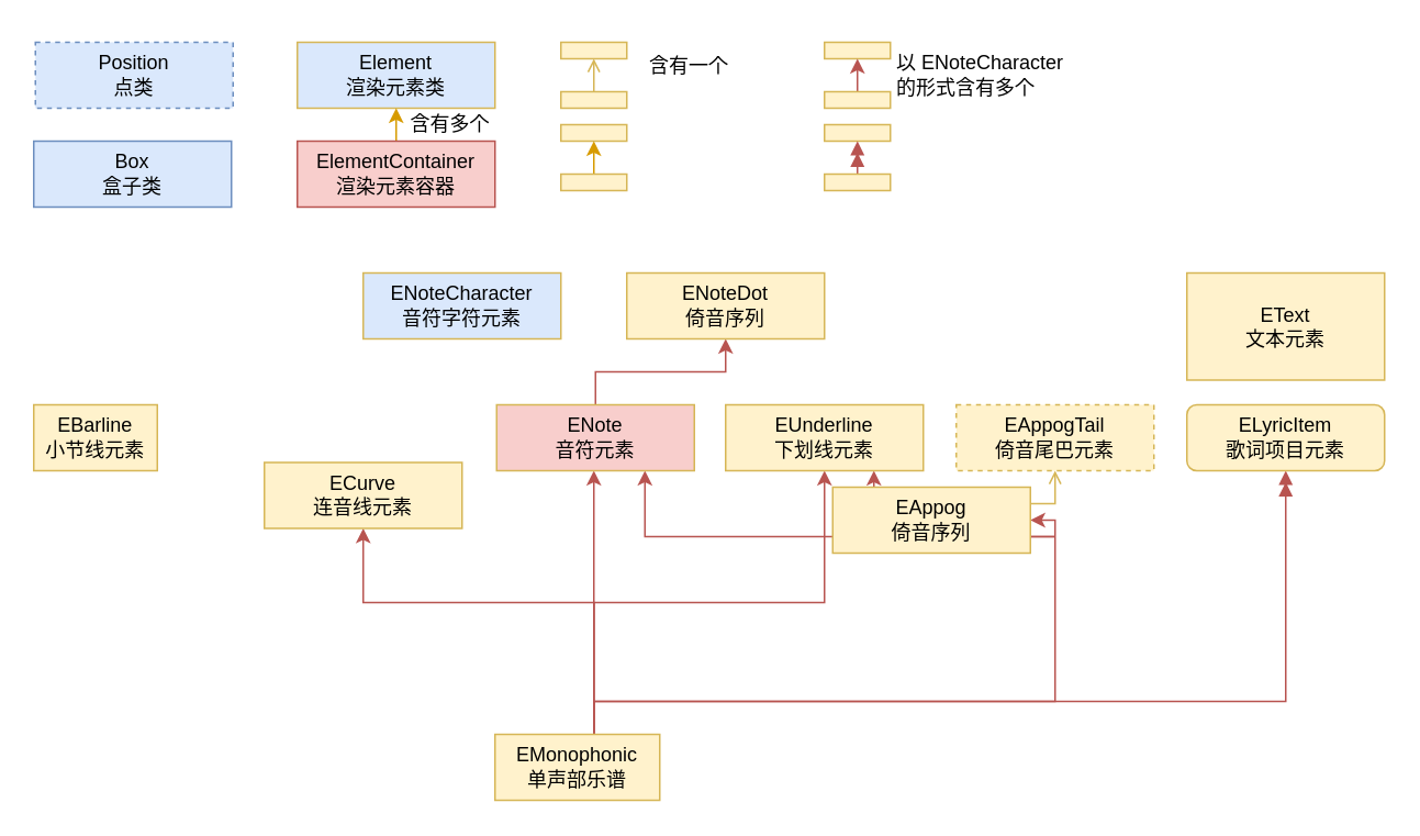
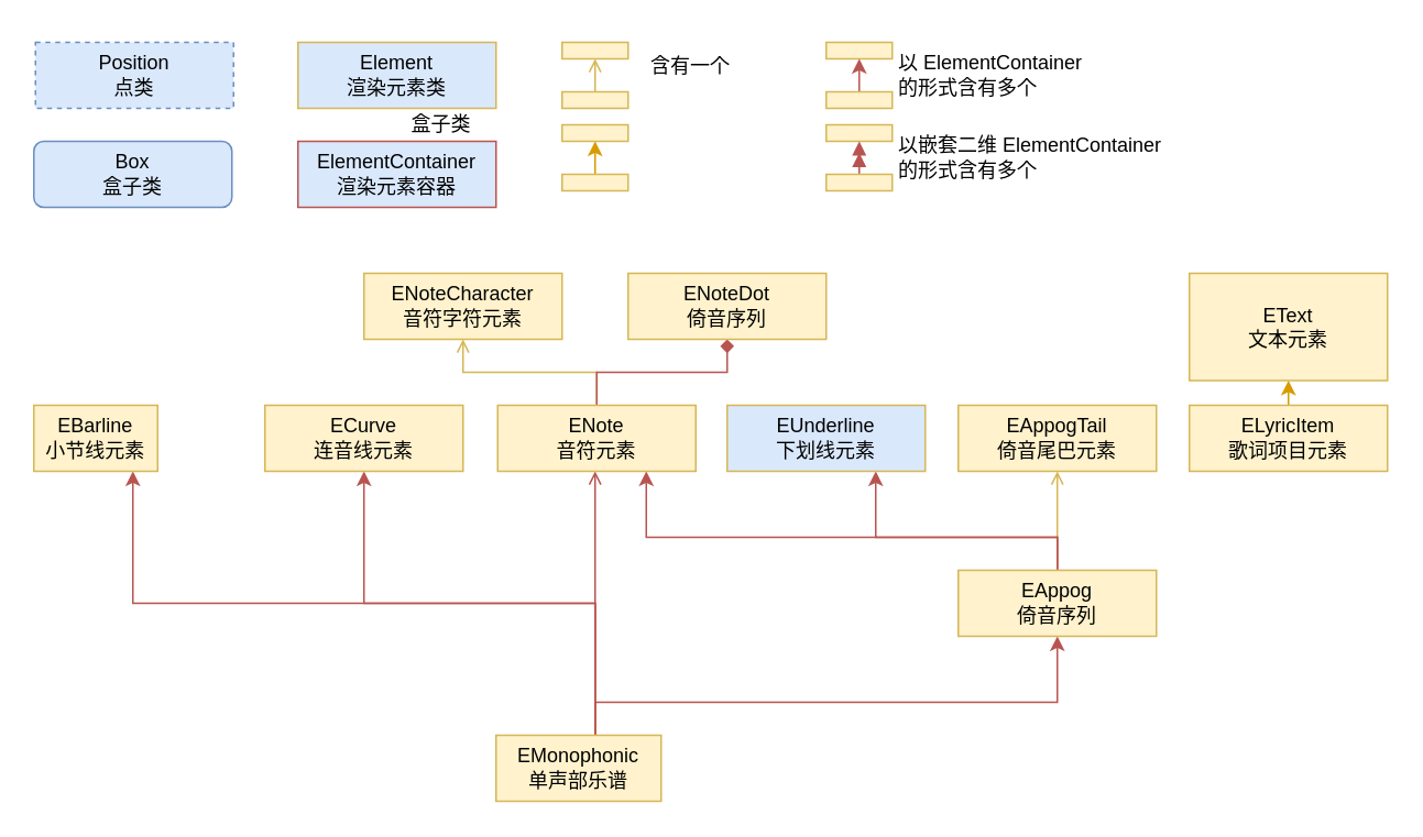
- <mxCell id="41" value="以 ENoteCharacter&lt;br&gt;的形式含有多个" style="text;html=1;strokeColor=none;fillColor=none;align=left;verticalAlign=middle;whiteSpace=wrap;rounded=0;" vertex="1" parent="1"><mxGeometry x="542" y="25" width="130" height="40" as="geometry" /></mxCell>
+ <mxCell id="41" value="以 ElementContainer&lt;br&gt;的形式含有多个" style="text;html=1;strokeColor=none;fillColor=none;align=left;verticalAlign=middle;whiteSpace=wrap;rounded=0;" vertex="1" parent="1"><mxGeometry x="542" y="25" width="130" height="40" as="geometry" /></mxCell>
- <mxCell id="46" value="含有多个" style="text;html=1;strokeColor=none;fillColor=none;align=left;verticalAlign=middle;whiteSpace=wrap;rounded=0;" vertex="1" parent="1"><mxGeometry x="247" y="55" width="73" height="40" as="geometry" /></mxCell>
+ <mxCell id="46" value="盒子类" style="text;html=1;strokeColor=none;fillColor=none;align=left;verticalAlign=middle;whiteSpace=wrap;rounded=0;" vertex="1" parent="1"><mxGeometry x="247" y="55" width="73" height="40" as="geometry" /></mxCell>
- <mxCell id="5" style="edgeStyle=orthogonalEdgeStyle;rounded=0;orthogonalLoop=1;jettySize=auto;html=1;fillColor=#ffe6cc;strokeColor=#d79b00;" parent="1" source="6" target="4" edge="1"><mxGeometry relative="1" as="geometry"><Array as="points"><mxPoint x="240" y="65" /><mxPoint x="240" y="65" /></Array></mxGeometry></mxCell>
+ <mxCell id="45" value="以嵌套二维 ElementContainer&lt;br&gt;的形式含有多个" style="text;html=1;strokeColor=none;fillColor=none;align=left;verticalAlign=middle;whiteSpace=wrap;rounded=0;" vertex="1" parent="1"><mxGeometry x="542" y="75" width="168" height="40" as="geometry" /></mxCell>
- <mxCell id="3" value="Box&lt;br&gt;盒子类" style="rounded=0;whiteSpace=wrap;html=1;fillColor=#dae8fc;strokeColor=#6c8ebf;" parent="1" vertex="1"><mxGeometry x="20" y="85" width="120" height="40" as="geometry" /></mxCell>
+ <mxCell id="3" value="Box&lt;br&gt;盒子类" style="whiteSpace=wrap;html=1;fillColor=#dae8fc;strokeColor=#6c8ebf;rounded=1;" parent="1" vertex="1"><mxGeometry x="20" y="85" width="120" height="40" as="geometry" /></mxCell>
- <mxCell id="6" value="ElementContainer&lt;br&gt;渲染元素容器" style="rounded=0;whiteSpace=wrap;html=1;fillColor=#f8cecc;strokeColor=#b85450;" parent="1" vertex="1"><mxGeometry x="180" y="85" width="120" height="40" as="geometry" /></mxCell>
+ <mxCell id="6" value="ElementContainer&lt;br&gt;渲染元素容器" style="rounded=0;whiteSpace=wrap;html=1;fillColor=#dae8fc;strokeColor=#b85450;" parent="1" vertex="1"><mxGeometry x="180" y="85" width="120" height="40" as="geometry" /></mxCell>
- <mxCell id="26" value="ENoteCharacter&lt;br&gt;音符字符元素" style="rounded=0;whiteSpace=wrap;html=1;fillColor=#dae8fc;strokeColor=#d6b656;" parent="1" vertex="1"><mxGeometry x="220" y="165" width="120" height="40" as="geometry" /></mxCell>
+ <mxCell id="26" value="ENoteCharacter&lt;br&gt;音符字符元素" style="rounded=0;whiteSpace=wrap;html=1;fillColor=#fff2cc;strokeColor=#d6b656;" parent="1" vertex="1"><mxGeometry x="220" y="165" width="120" height="40" as="geometry" /></mxCell>
- <mxCell id="23" style="edgeStyle=orthogonalEdgeStyle;rounded=0;orthogonalLoop=1;jettySize=auto;html=1;fillColor=#f8cecc;strokeColor=#b85450;" parent="1" source="24" target="25" edge="1"><mxGeometry relative="1" as="geometry"><Array as="points"><mxPoint x="361" y="225" /><mxPoint x="440" y="225" /></Array></mxGeometry></mxCell>
+ <mxCell id="23" style="edgeStyle=orthogonalEdgeStyle;rounded=0;orthogonalLoop=1;jettySize=auto;html=1;fillColor=#f8cecc;strokeColor=#b85450;endArrow=diamond;" parent="1" source="24" target="25" edge="1"><mxGeometry relative="1" as="geometry"><Array as="points"><mxPoint x="361" y="225" /><mxPoint x="440" y="225" /></Array></mxGeometry></mxCell>
+ <mxCell id="22" style="edgeStyle=orthogonalEdgeStyle;rounded=0;orthogonalLoop=1;jettySize=auto;html=1;fillColor=#fff2cc;strokeColor=#d6b656;endArrow=open;endFill=0;" parent="1" source="24" target="26" edge="1"><mxGeometry relative="1" as="geometry"><Array as="points"><mxPoint x="361" y="225" /><mxPoint x="280" y="225" /></Array></mxGeometry></mxCell>
+ <mxCell id="14" style="edgeStyle=orthogonalEdgeStyle;rounded=0;orthogonalLoop=1;jettySize=auto;html=1;fillColor=#ffe6cc;strokeColor=#d79b00;" parent="1" source="15" target="16" edge="1"><mxGeometry relative="1" as="geometry"><Array as="points"><mxPoint x="780" y="235" /><mxPoint x="780" y="235" /></Array></mxGeometry></mxCell>
- <mxCell id="24" value="ENote&lt;br&gt;音符元素" style="rounded=0;whiteSpace=wrap;html=1;fillColor=#f8cecc;strokeColor=#d6b656;" parent="1" vertex="1"><mxGeometry x="301" y="245" width="120" height="40" as="geometry" /></mxCell>
+ <mxCell id="24" value="ENote&lt;br&gt;音符元素" style="rounded=0;whiteSpace=wrap;html=1;fillColor=#fff2cc;strokeColor=#d6b656;" parent="1" vertex="1"><mxGeometry x="301" y="245" width="120" height="40" as="geometry" /></mxCell>
- <mxCell id="27" value="EUnderline&lt;br&gt;下划线元素" style="rounded=0;whiteSpace=wrap;html=1;fillColor=#fff2cc;strokeColor=#d6b656;" parent="1" vertex="1"><mxGeometry x="440" y="245" width="120" height="40" as="geometry" /></mxCell>
+ <mxCell id="27" value="EUnderline&lt;br&gt;下划线元素" style="rounded=0;whiteSpace=wrap;html=1;fillColor=#dae8fc;strokeColor=#d6b656;" parent="1" vertex="1"><mxGeometry x="440" y="245" width="120" height="40" as="geometry" /></mxCell>
- <mxCell id="30" value="EAppogTail&lt;br&gt;倚音尾巴元素" style="rounded=0;whiteSpace=wrap;html=1;fillColor=#fff2cc;strokeColor=#d6b656;dashed=1;" parent="1" vertex="1"><mxGeometry x="580" y="245" width="120" height="40" as="geometry" /></mxCell>
+ <mxCell id="30" value="EAppogTail&lt;br&gt;倚音尾巴元素" style="rounded=0;whiteSpace=wrap;html=1;fillColor=#fff2cc;strokeColor=#d6b656;" parent="1" vertex="1"><mxGeometry x="580" y="245" width="120" height="40" as="geometry" /></mxCell>
- <mxCell id="15" value="ELyricItem&lt;br&gt;歌词项目元素" style="whiteSpace=wrap;html=1;fillColor=#fff2cc;strokeColor=#d6b656;rounded=1;" parent="1" vertex="1"><mxGeometry x="720" y="245" width="120" height="40" as="geometry" /></mxCell>
+ <mxCell id="15" value="ELyricItem&lt;br&gt;歌词项目元素" style="rounded=0;whiteSpace=wrap;html=1;fillColor=#fff2cc;strokeColor=#d6b656;" parent="1" vertex="1"><mxGeometry x="720" y="245" width="120" height="40" as="geometry" /></mxCell>
- <mxCell id="9" style="edgeStyle=orthogonalEdgeStyle;rounded=0;orthogonalLoop=1;jettySize=auto;html=1;fillColor=#f8cecc;strokeColor=#b85450;" parent="1" source="13" target="24" edge="1"><mxGeometry relative="1" as="geometry"><Array as="points"><mxPoint x="360" y="355" /><mxPoint x="360" y="355" /></Array></mxGeometry></mxCell>
+ <mxCell id="9" style="edgeStyle=orthogonalEdgeStyle;rounded=0;orthogonalLoop=1;jettySize=auto;html=1;fillColor=#f8cecc;strokeColor=#b85450;endArrow=open;" parent="1" source="13" target="24" edge="1"><mxGeometry relative="1" as="geometry"><Array as="points"><mxPoint x="360" y="355" /><mxPoint x="360" y="355" /></Array></mxGeometry></mxCell>
- <mxCell id="28" value="ECurve&lt;br&gt;连音线元素" style="rounded=0;whiteSpace=wrap;html=1;fillColor=#fff2cc;strokeColor=#d6b656;" parent="1" vertex="1"><mxGeometry x="160" y="280" width="120" height="40" as="geometry" /></mxCell>
+ <mxCell id="28" value="ECurve&lt;br&gt;连音线元素" style="rounded=0;whiteSpace=wrap;html=1;fillColor=#fff2cc;strokeColor=#d6b656;" parent="1" vertex="1"><mxGeometry x="160" y="245" width="120" height="40" as="geometry" /></mxCell>
- <mxCell id="20" value="EAppog&lt;br&gt;倚音序列" style="rounded=0;whiteSpace=wrap;html=1;fillColor=#fff2cc;strokeColor=#d6b656;" parent="1" vertex="1"><mxGeometry x="505" y="295" width="120" height="40" as="geometry" /></mxCell>
+ <mxCell id="20" value="EAppog&lt;br&gt;倚音序列" style="rounded=0;whiteSpace=wrap;html=1;fillColor=#fff2cc;strokeColor=#d6b656;" parent="1" vertex="1"><mxGeometry x="580" y="345" width="120" height="40" as="geometry" /></mxCell>
+ <mxCell id="10" style="edgeStyle=orthogonalEdgeStyle;rounded=0;orthogonalLoop=1;jettySize=auto;html=1;fillColor=#f8cecc;strokeColor=#b85450;" parent="1" source="13" target="29" edge="1"><mxGeometry relative="1" as="geometry"><Array as="points"><mxPoint x="360" y="365" /><mxPoint x="80" y="365" /></Array></mxGeometry></mxCell>
- <mxCell id="8" style="edgeStyle=orthogonalEdgeStyle;rounded=0;orthogonalLoop=1;jettySize=auto;html=1;fillColor=#f8cecc;strokeColor=#b85450;" parent="1" source="13" edge="1" target="27"><mxGeometry relative="1" as="geometry"><mxPoint x="500" y="295" as="targetPoint" /><Array as="points"><mxPoint x="360" y="365" /><mxPoint x="500" y="365" /></Array></mxGeometry></mxCell>
- <mxCell id="12" style="edgeStyle=orthogonalEdgeStyle;rounded=0;orthogonalLoop=1;jettySize=auto;html=1;fillColor=#f8cecc;strokeColor=#b85450;endArrow=doubleBlock;endFill=1;" parent="1" source="13" target="15" edge="1"><mxGeometry relative="1" as="geometry"><Array as="points"><mxPoint x="360" y="425" /><mxPoint x="780" y="425" /></Array></mxGeometry></mxCell>
